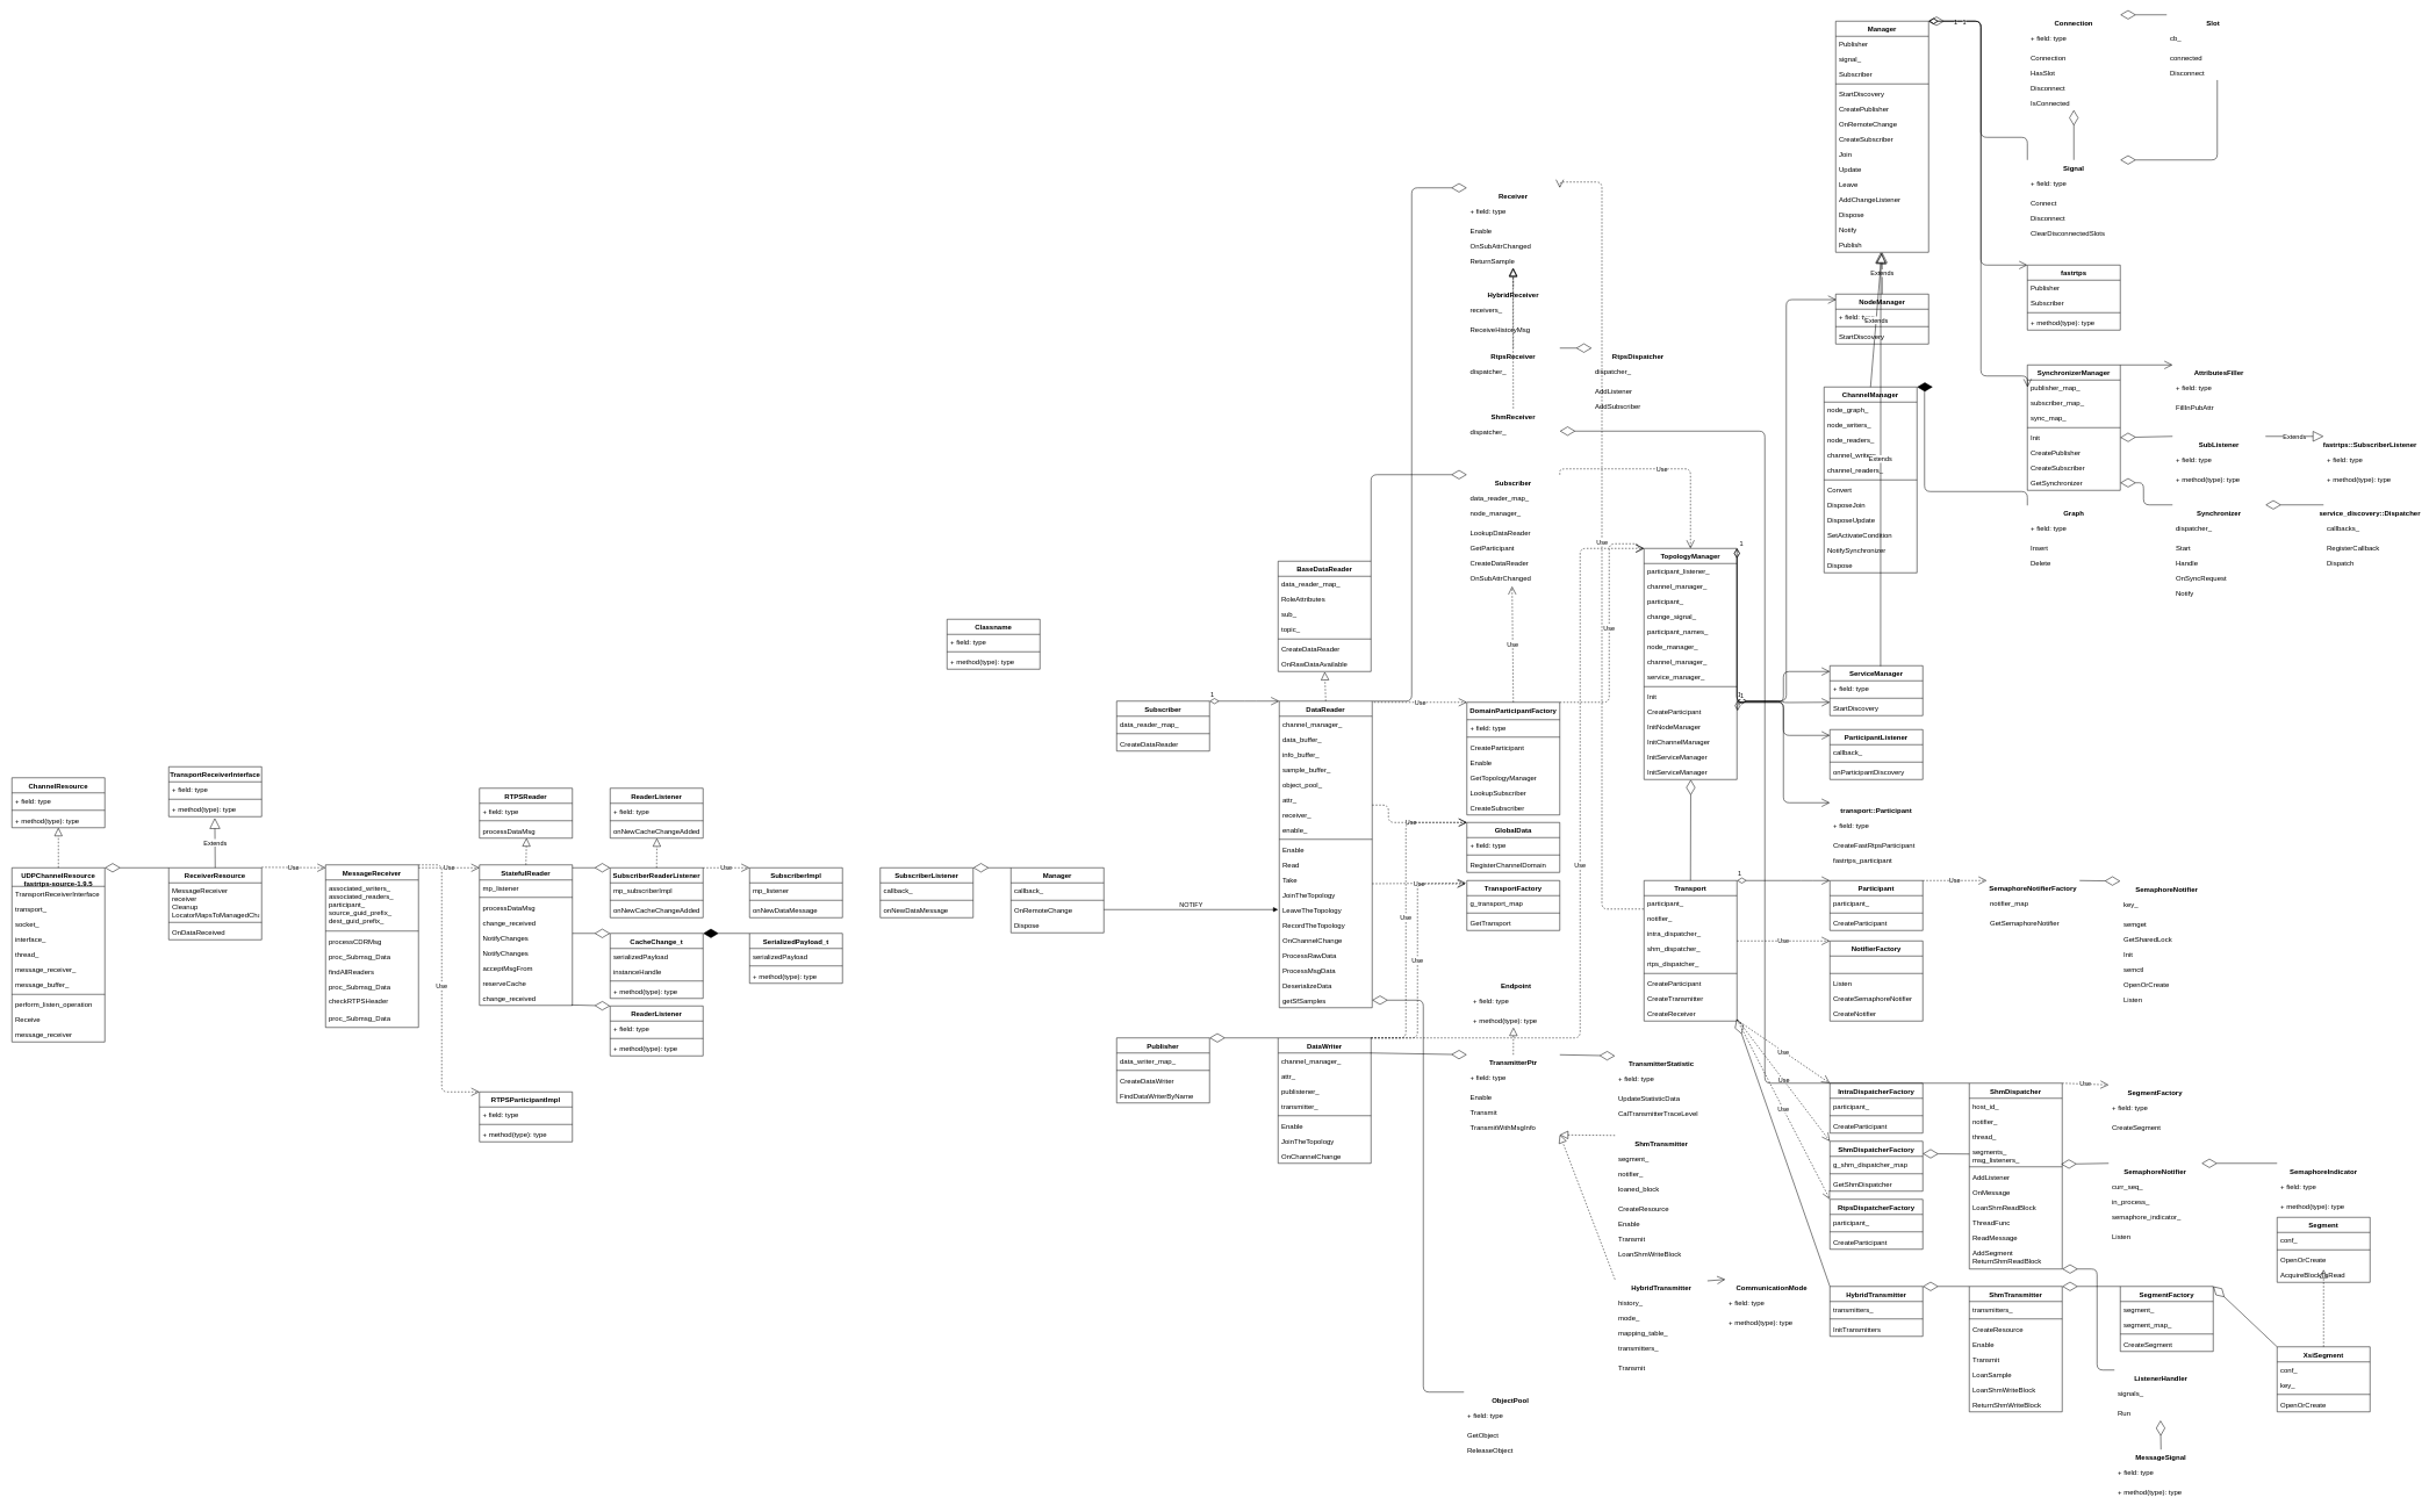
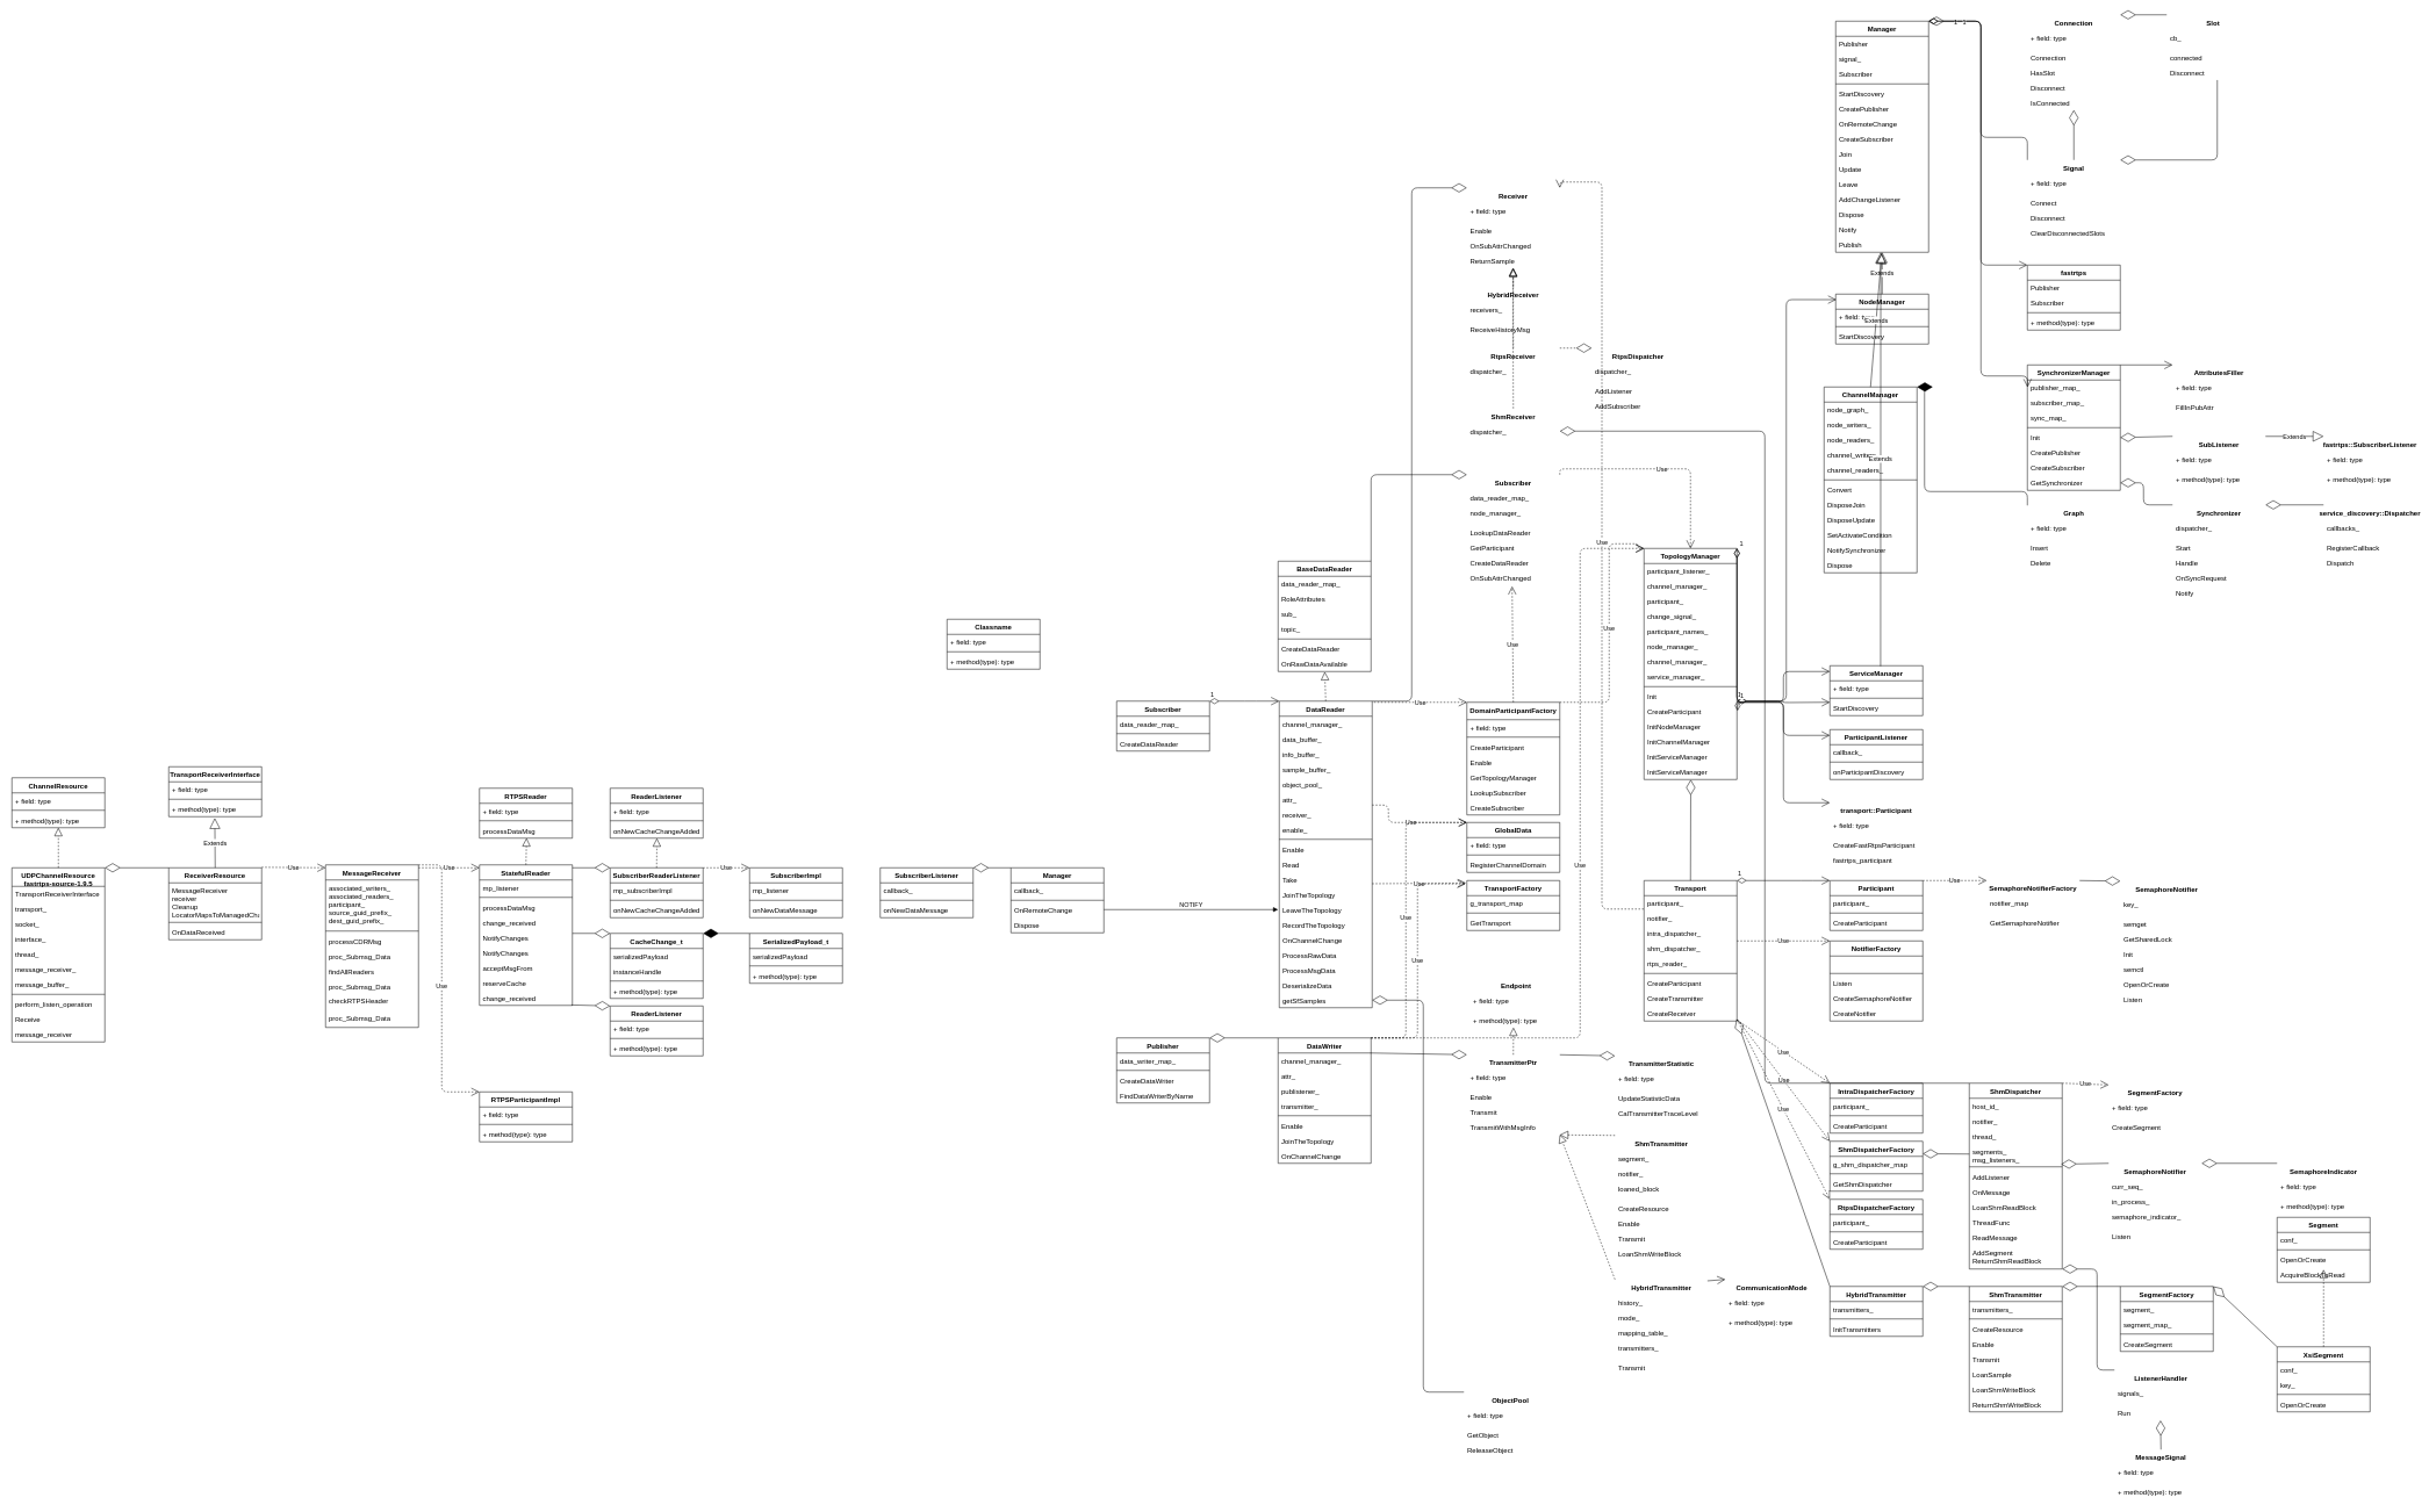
- <mxCell id="491" value="" style="endArrow=diamondThin;endFill=0;endSize=24;html=1;entryX=0;entryY=0;entryDx=0;entryDy=0;exitX=1;exitY=0;exitDx=0;exitDy=0;" parent="2" source="481" target="486" edge="1"><mxGeometry width="160" relative="1" as="geometry"><mxPoint x="2600" y="598" as="sourcePoint" /><mxPoint x="2760" y="598" as="targetPoint" /></mxGeometry></mxCell>
+ <mxCell id="491" value="" style="endArrow=diamondThin;endFill=0;endSize=24;html=1;entryX=0;entryY=0;entryDx=0;entryDy=0;exitX=1;exitY=0;exitDx=0;exitDy=0;dashed=1;" parent="2" source="481" target="486" edge="1"><mxGeometry width="160" relative="1" as="geometry"><mxPoint x="2600" y="598" as="sourcePoint" /><mxPoint x="2760" y="598" as="targetPoint" /></mxGeometry></mxCell>
- <mxCell id="143" value="rtps_dispatcher_" style="text;strokeColor=none;fillColor=none;align=left;verticalAlign=top;spacingLeft=4;spacingRight=4;overflow=hidden;rotatable=0;points=[[0,0.5],[1,0.5]];portConstraint=eastwest;" parent="138" vertex="1"><mxGeometry y="130" width="160" height="26" as="geometry" /></mxCell>
+ <mxCell id="143" value="rtps_reader_" style="text;strokeColor=none;fillColor=none;align=left;verticalAlign=top;spacingLeft=4;spacingRight=4;overflow=hidden;rotatable=0;points=[[0,0.5],[1,0.5]];portConstraint=eastwest;" parent="138" vertex="1"><mxGeometry y="130" width="160" height="26" as="geometry" /></mxCell>
